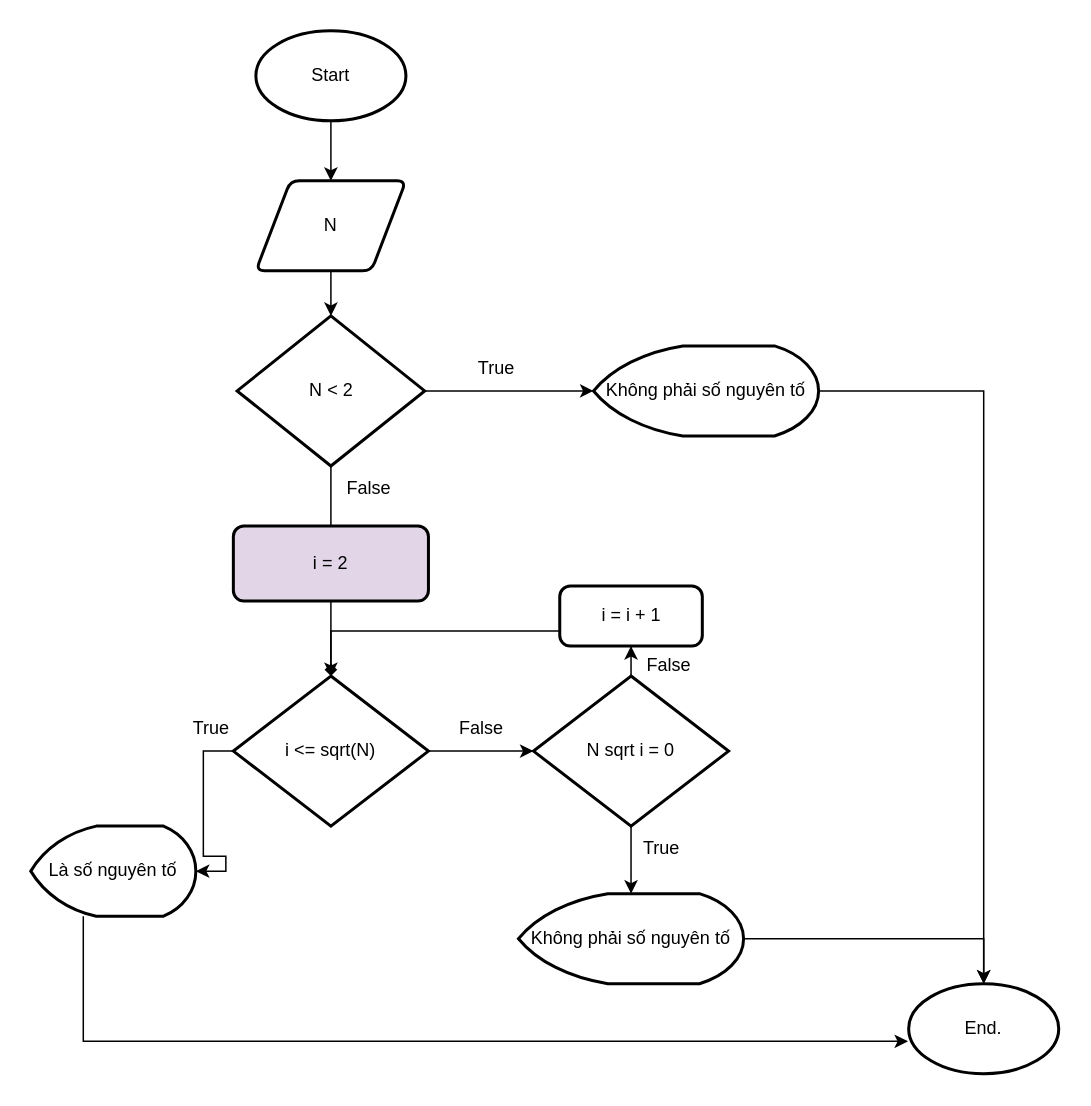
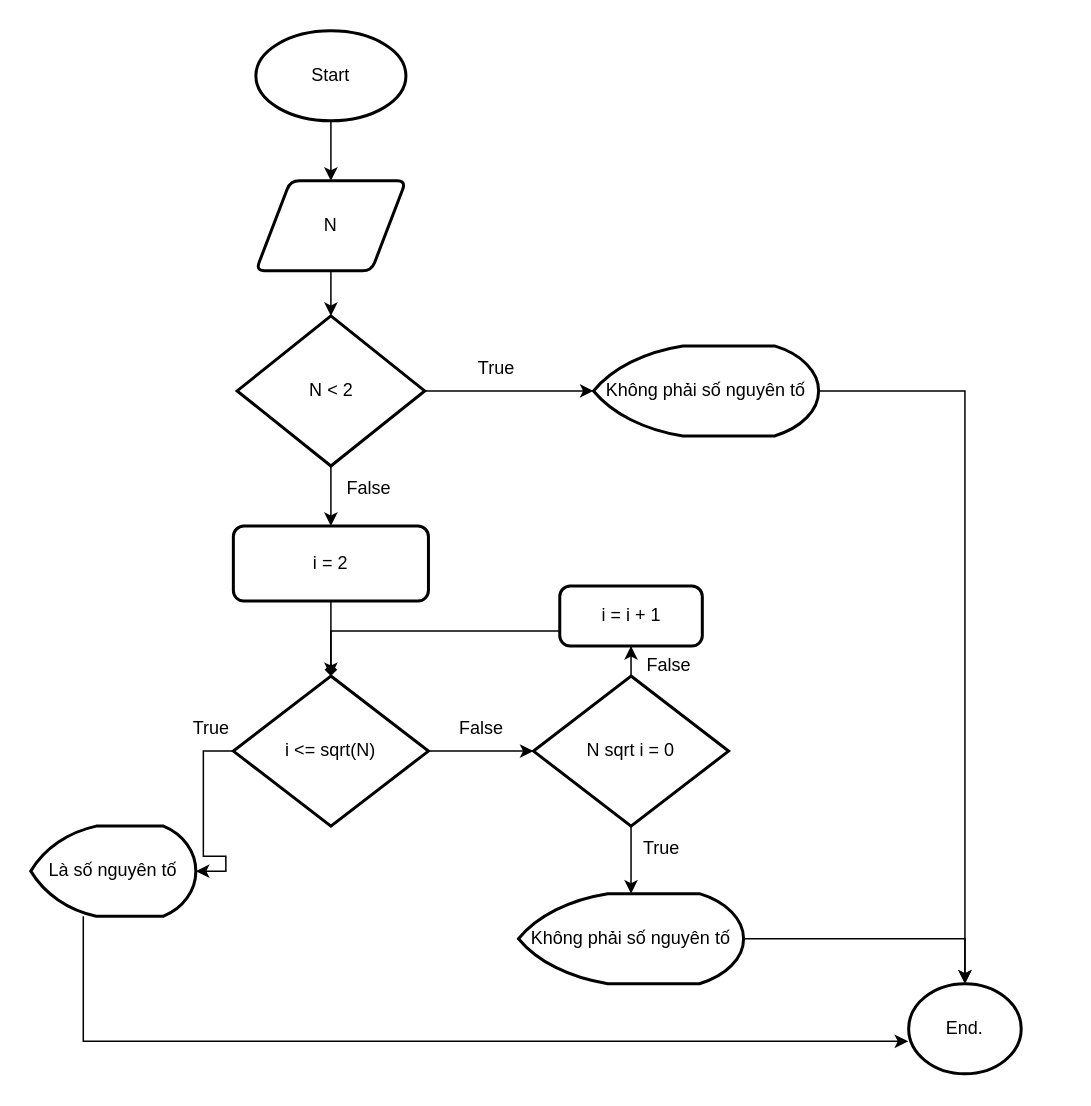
- <mxCell id="6" style="edgeStyle=orthogonalEdgeStyle;rounded=0;orthogonalLoop=1;jettySize=auto;html=1;endArrow=none;" edge="1" parent="1" source="7" target="8"><mxGeometry relative="1" as="geometry" /></mxCell>
+ <mxCell id="6" style="edgeStyle=orthogonalEdgeStyle;rounded=0;orthogonalLoop=1;jettySize=auto;html=1;" edge="1" parent="1" source="7" target="8"><mxGeometry relative="1" as="geometry" /></mxCell>
- <mxCell id="8" value="i = 2" style="rounded=1;whiteSpace=wrap;html=1;absoluteArcSize=1;arcSize=14;strokeWidth=2;fillColor=#e1d5e7;" vertex="1" parent="1"><mxGeometry x="155" y="350" width="130" height="50" as="geometry" /></mxCell>
+ <mxCell id="8" value="i = 2" style="rounded=1;whiteSpace=wrap;html=1;absoluteArcSize=1;arcSize=14;strokeWidth=2;" vertex="1" parent="1"><mxGeometry x="155" y="350" width="130" height="50" as="geometry" /></mxCell>
- <mxCell id="16" value="End." style="strokeWidth=2;html=1;shape=mxgraph.flowchart.start_1;whiteSpace=wrap;" vertex="1" parent="1"><mxGeometry x="605" y="655" width="100" height="60" as="geometry" /></mxCell>
+ <mxCell id="16" value="End." style="strokeWidth=2;html=1;shape=mxgraph.flowchart.start_1;whiteSpace=wrap;" vertex="1" parent="1"><mxGeometry x="605" y="655" width="75" height="60" as="geometry" /></mxCell>
